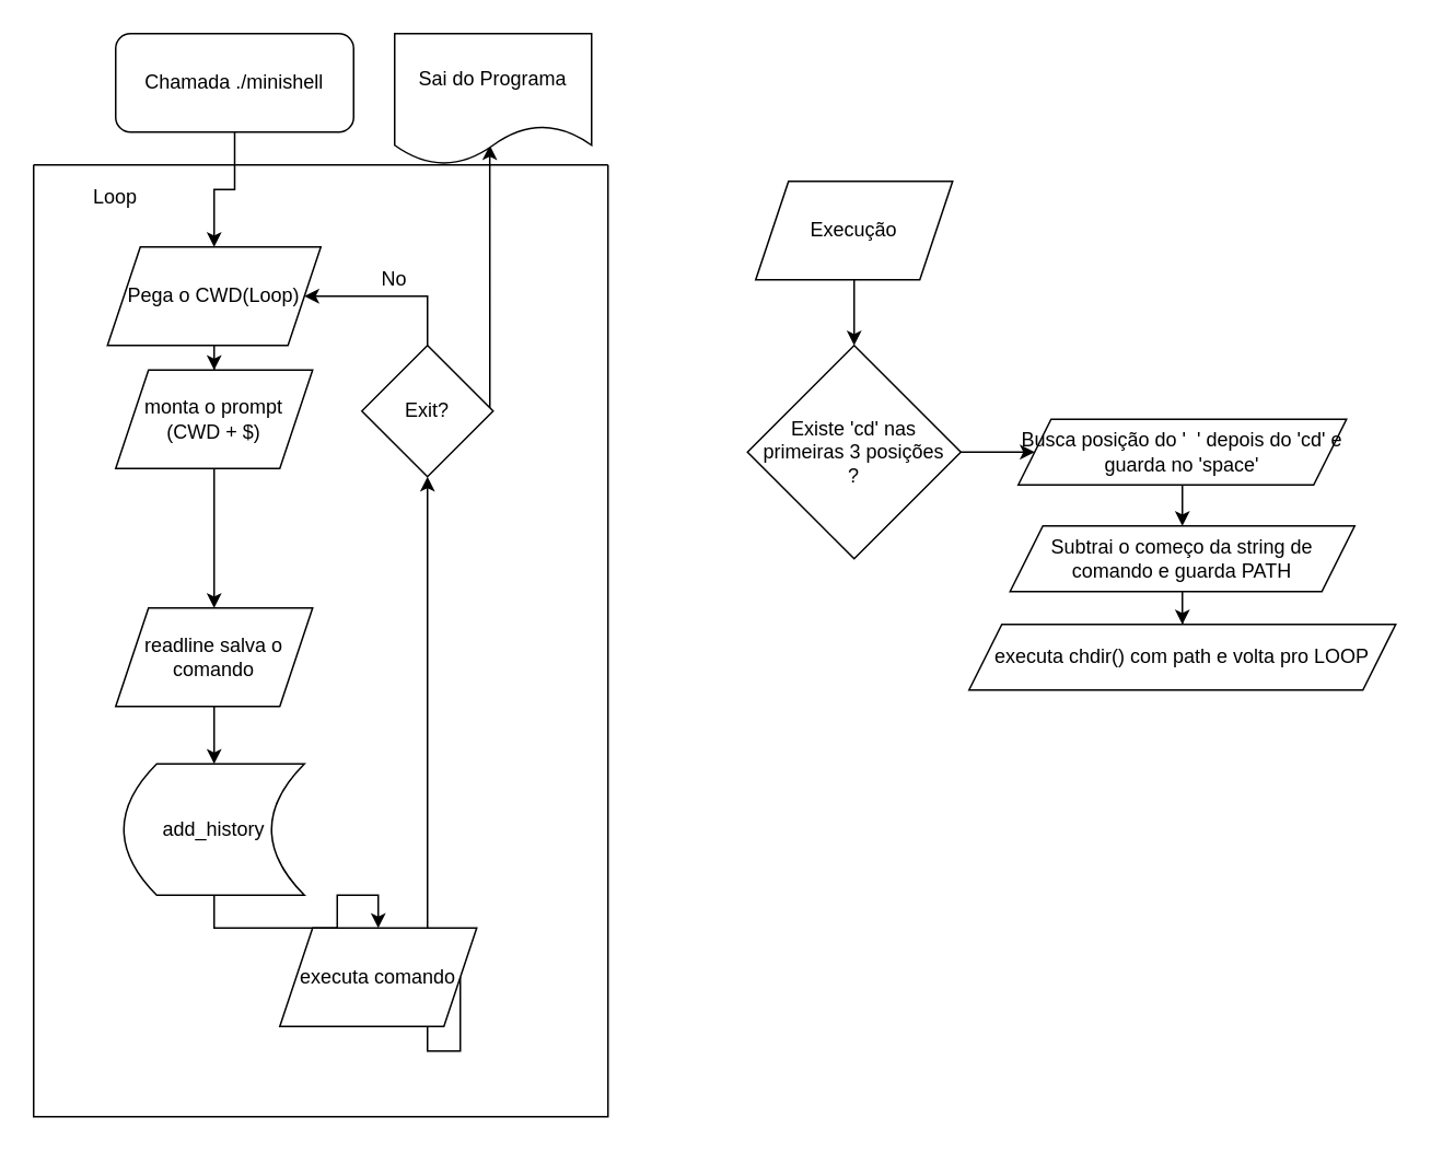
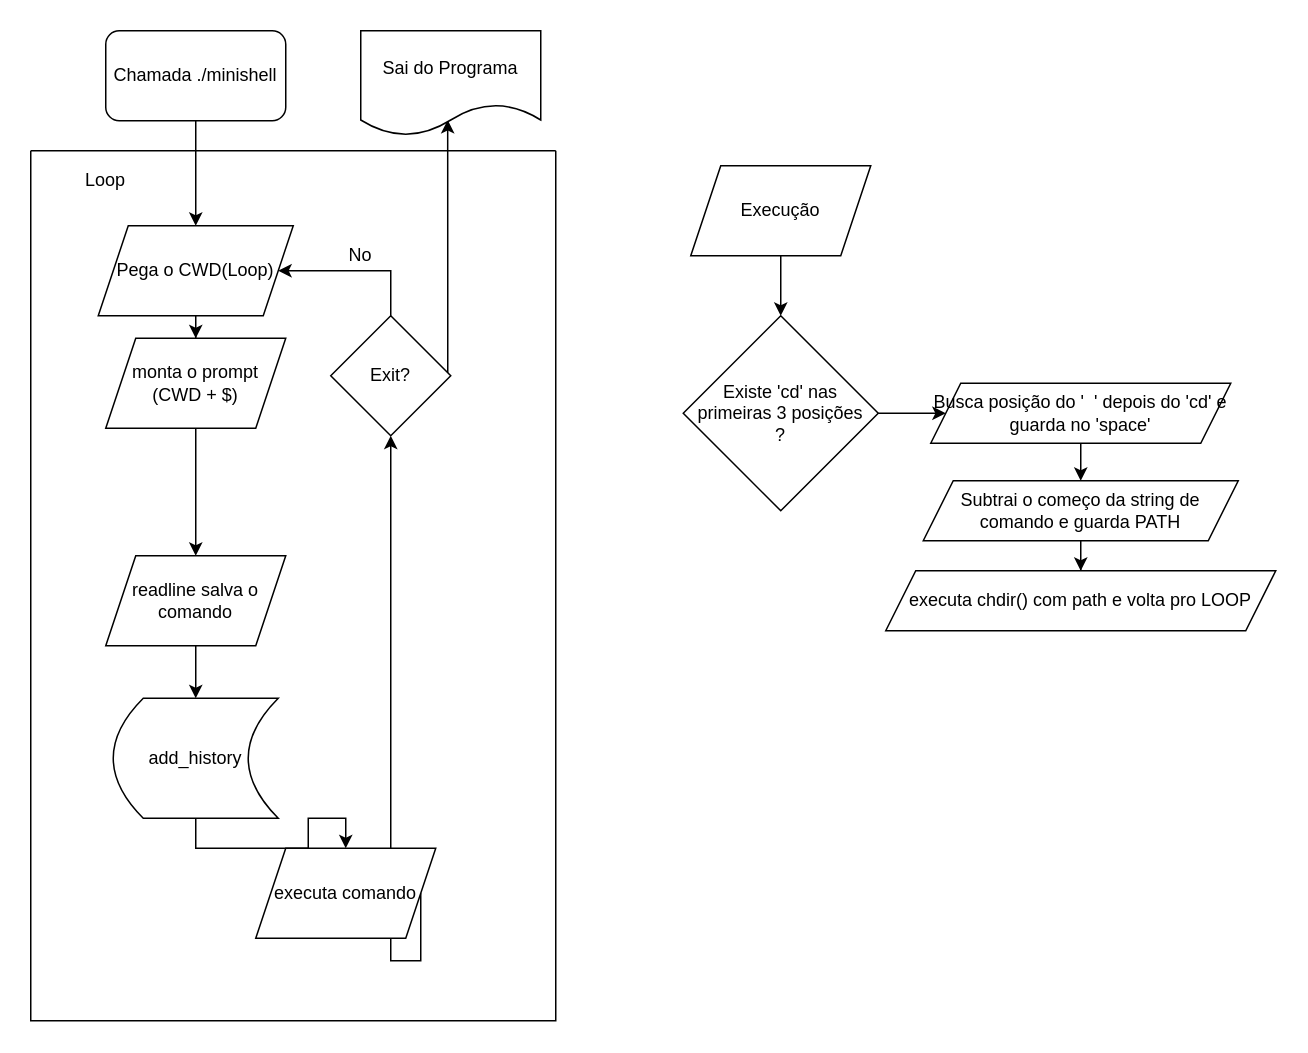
- <mxCell id="3" value="Chamada ./minishell" style="rounded=1;whiteSpace=wrap;html=1;" vertex="1" parent="1"><mxGeometry x="70" y="20" width="145" height="60" as="geometry" /></mxCell>
+ <mxCell id="3" value="Chamada ./minishell" style="rounded=1;whiteSpace=wrap;html=1;" vertex="1" parent="1"><mxGeometry x="70" y="20" width="120" height="60" as="geometry" /></mxCell>
- <mxCell id="15" value="Sai do Programa" style="shape=document;whiteSpace=wrap;html=1;boundedLbl=1;" vertex="1" parent="1"><mxGeometry x="240" y="20" width="120" height="80" as="geometry" /></mxCell>
+ <mxCell id="15" value="Sai do Programa" style="shape=document;whiteSpace=wrap;html=1;boundedLbl=1;" vertex="1" parent="1"><mxGeometry x="240" y="20" width="120" height="70" as="geometry" /></mxCell>
